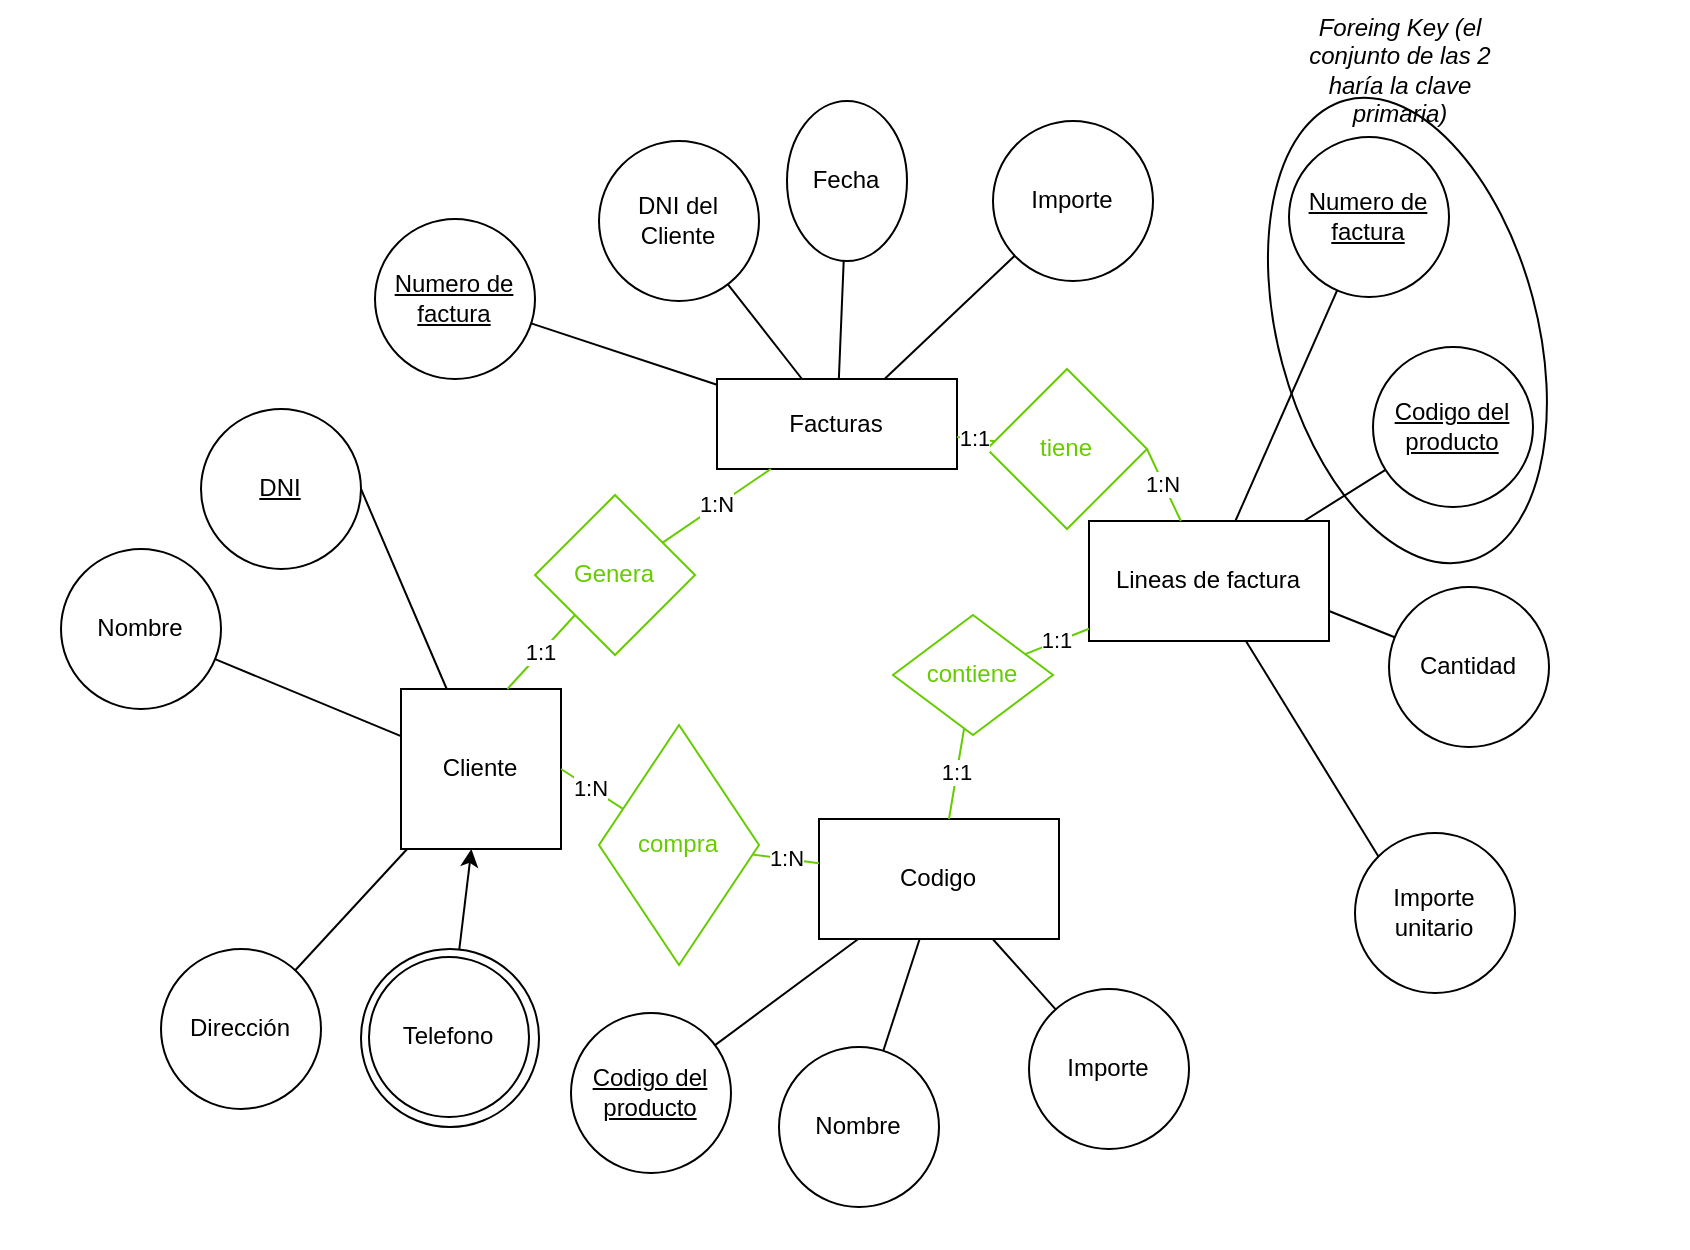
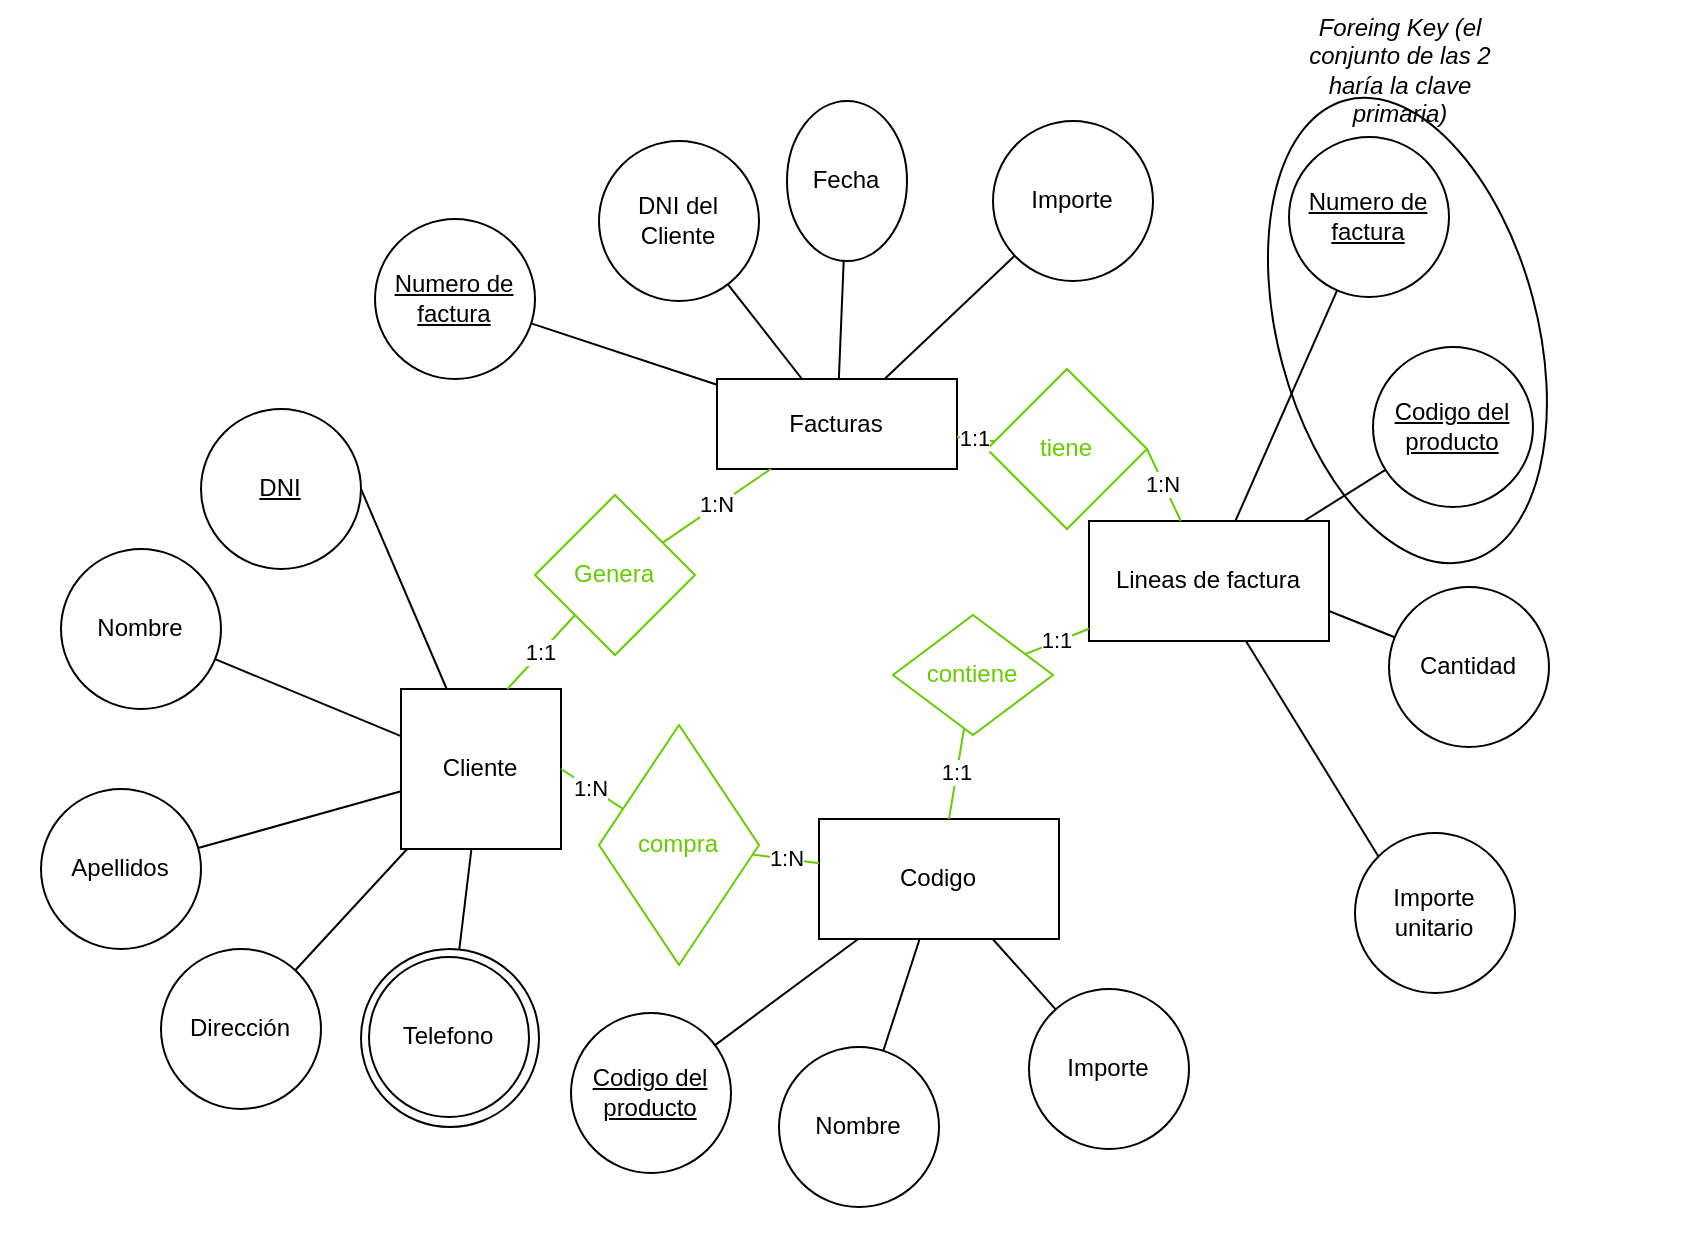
+ <mxCell id="11" value="" style="endArrow=none;html=1;rounded=0;fontColor=#000000;" parent="1" source="9" target="5" edge="1"><mxGeometry width="50" height="50" relative="1" as="geometry"><mxPoint x="240" y="684" as="sourcePoint" /><mxPoint x="330" y="694" as="targetPoint" /></mxGeometry></mxCell>
- <mxCell id="10" value="" style="endArrow=classic;html=1;rounded=0;fontColor=#000000;" parent="1" source="49" target="5" edge="1"><mxGeometry width="50" height="50" relative="1" as="geometry"><mxPoint x="280" y="744" as="sourcePoint" /><mxPoint x="330" y="694" as="targetPoint" /></mxGeometry></mxCell>
+ <mxCell id="10" value="" style="endArrow=none;html=1;rounded=0;fontColor=#000000;" parent="1" source="49" target="5" edge="1"><mxGeometry width="50" height="50" relative="1" as="geometry"><mxPoint x="280" y="744" as="sourcePoint" /><mxPoint x="330" y="694" as="targetPoint" /></mxGeometry></mxCell>
+ <mxCell id="9" value="Apellidos" style="ellipse;whiteSpace=wrap;html=1;aspect=fixed;fontColor=#000000;" parent="1" vertex="1"><mxGeometry x="20" y="394" width="80" height="80" as="geometry" /></mxCell>
